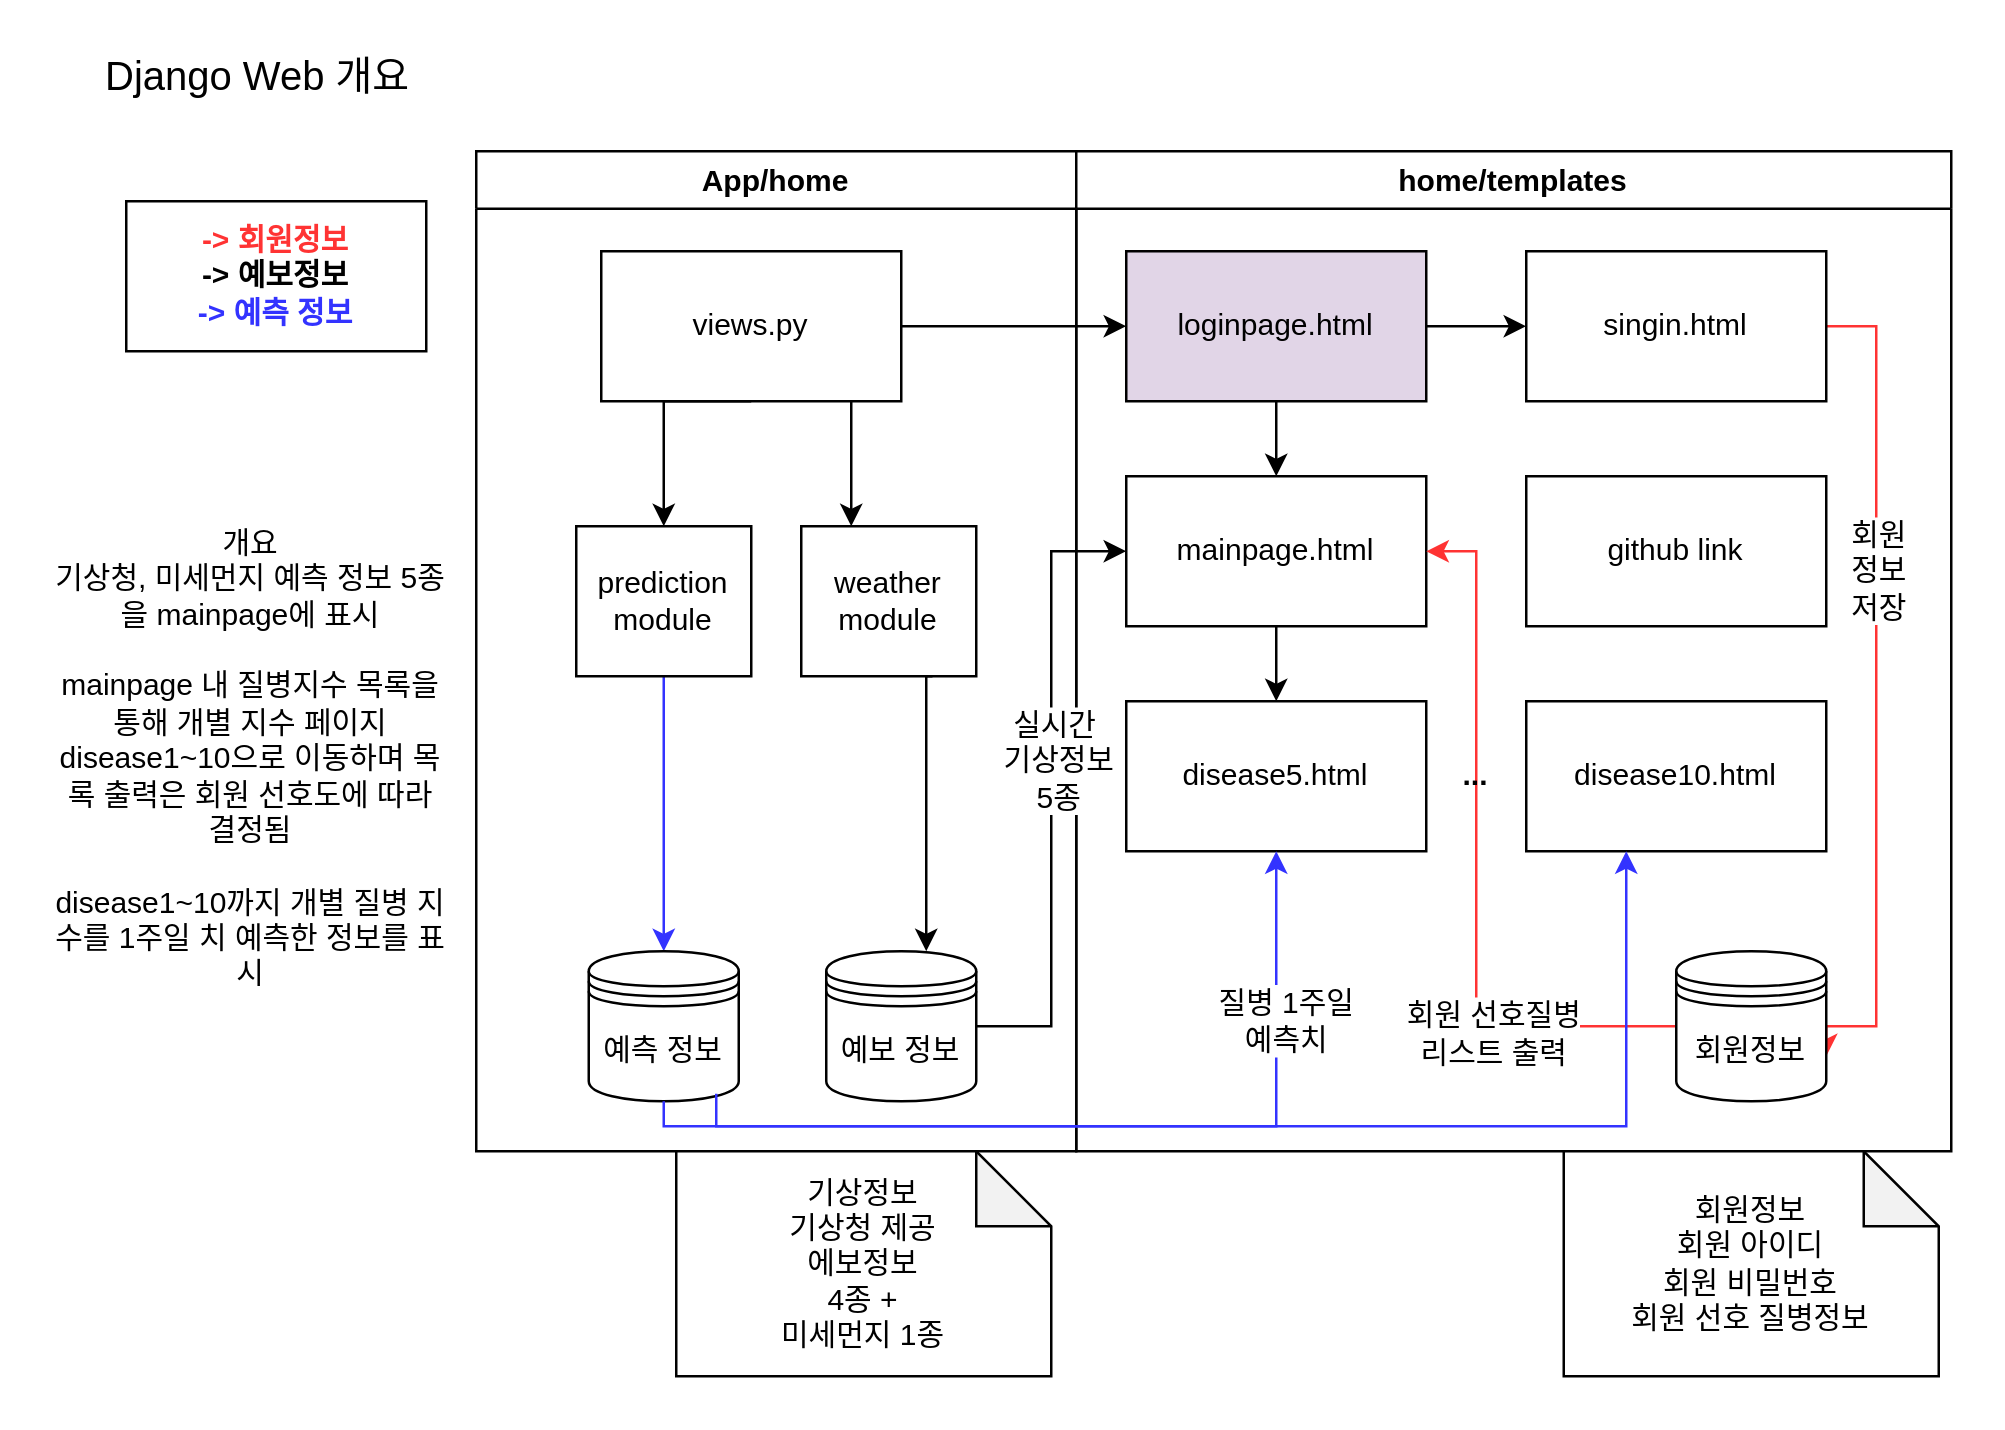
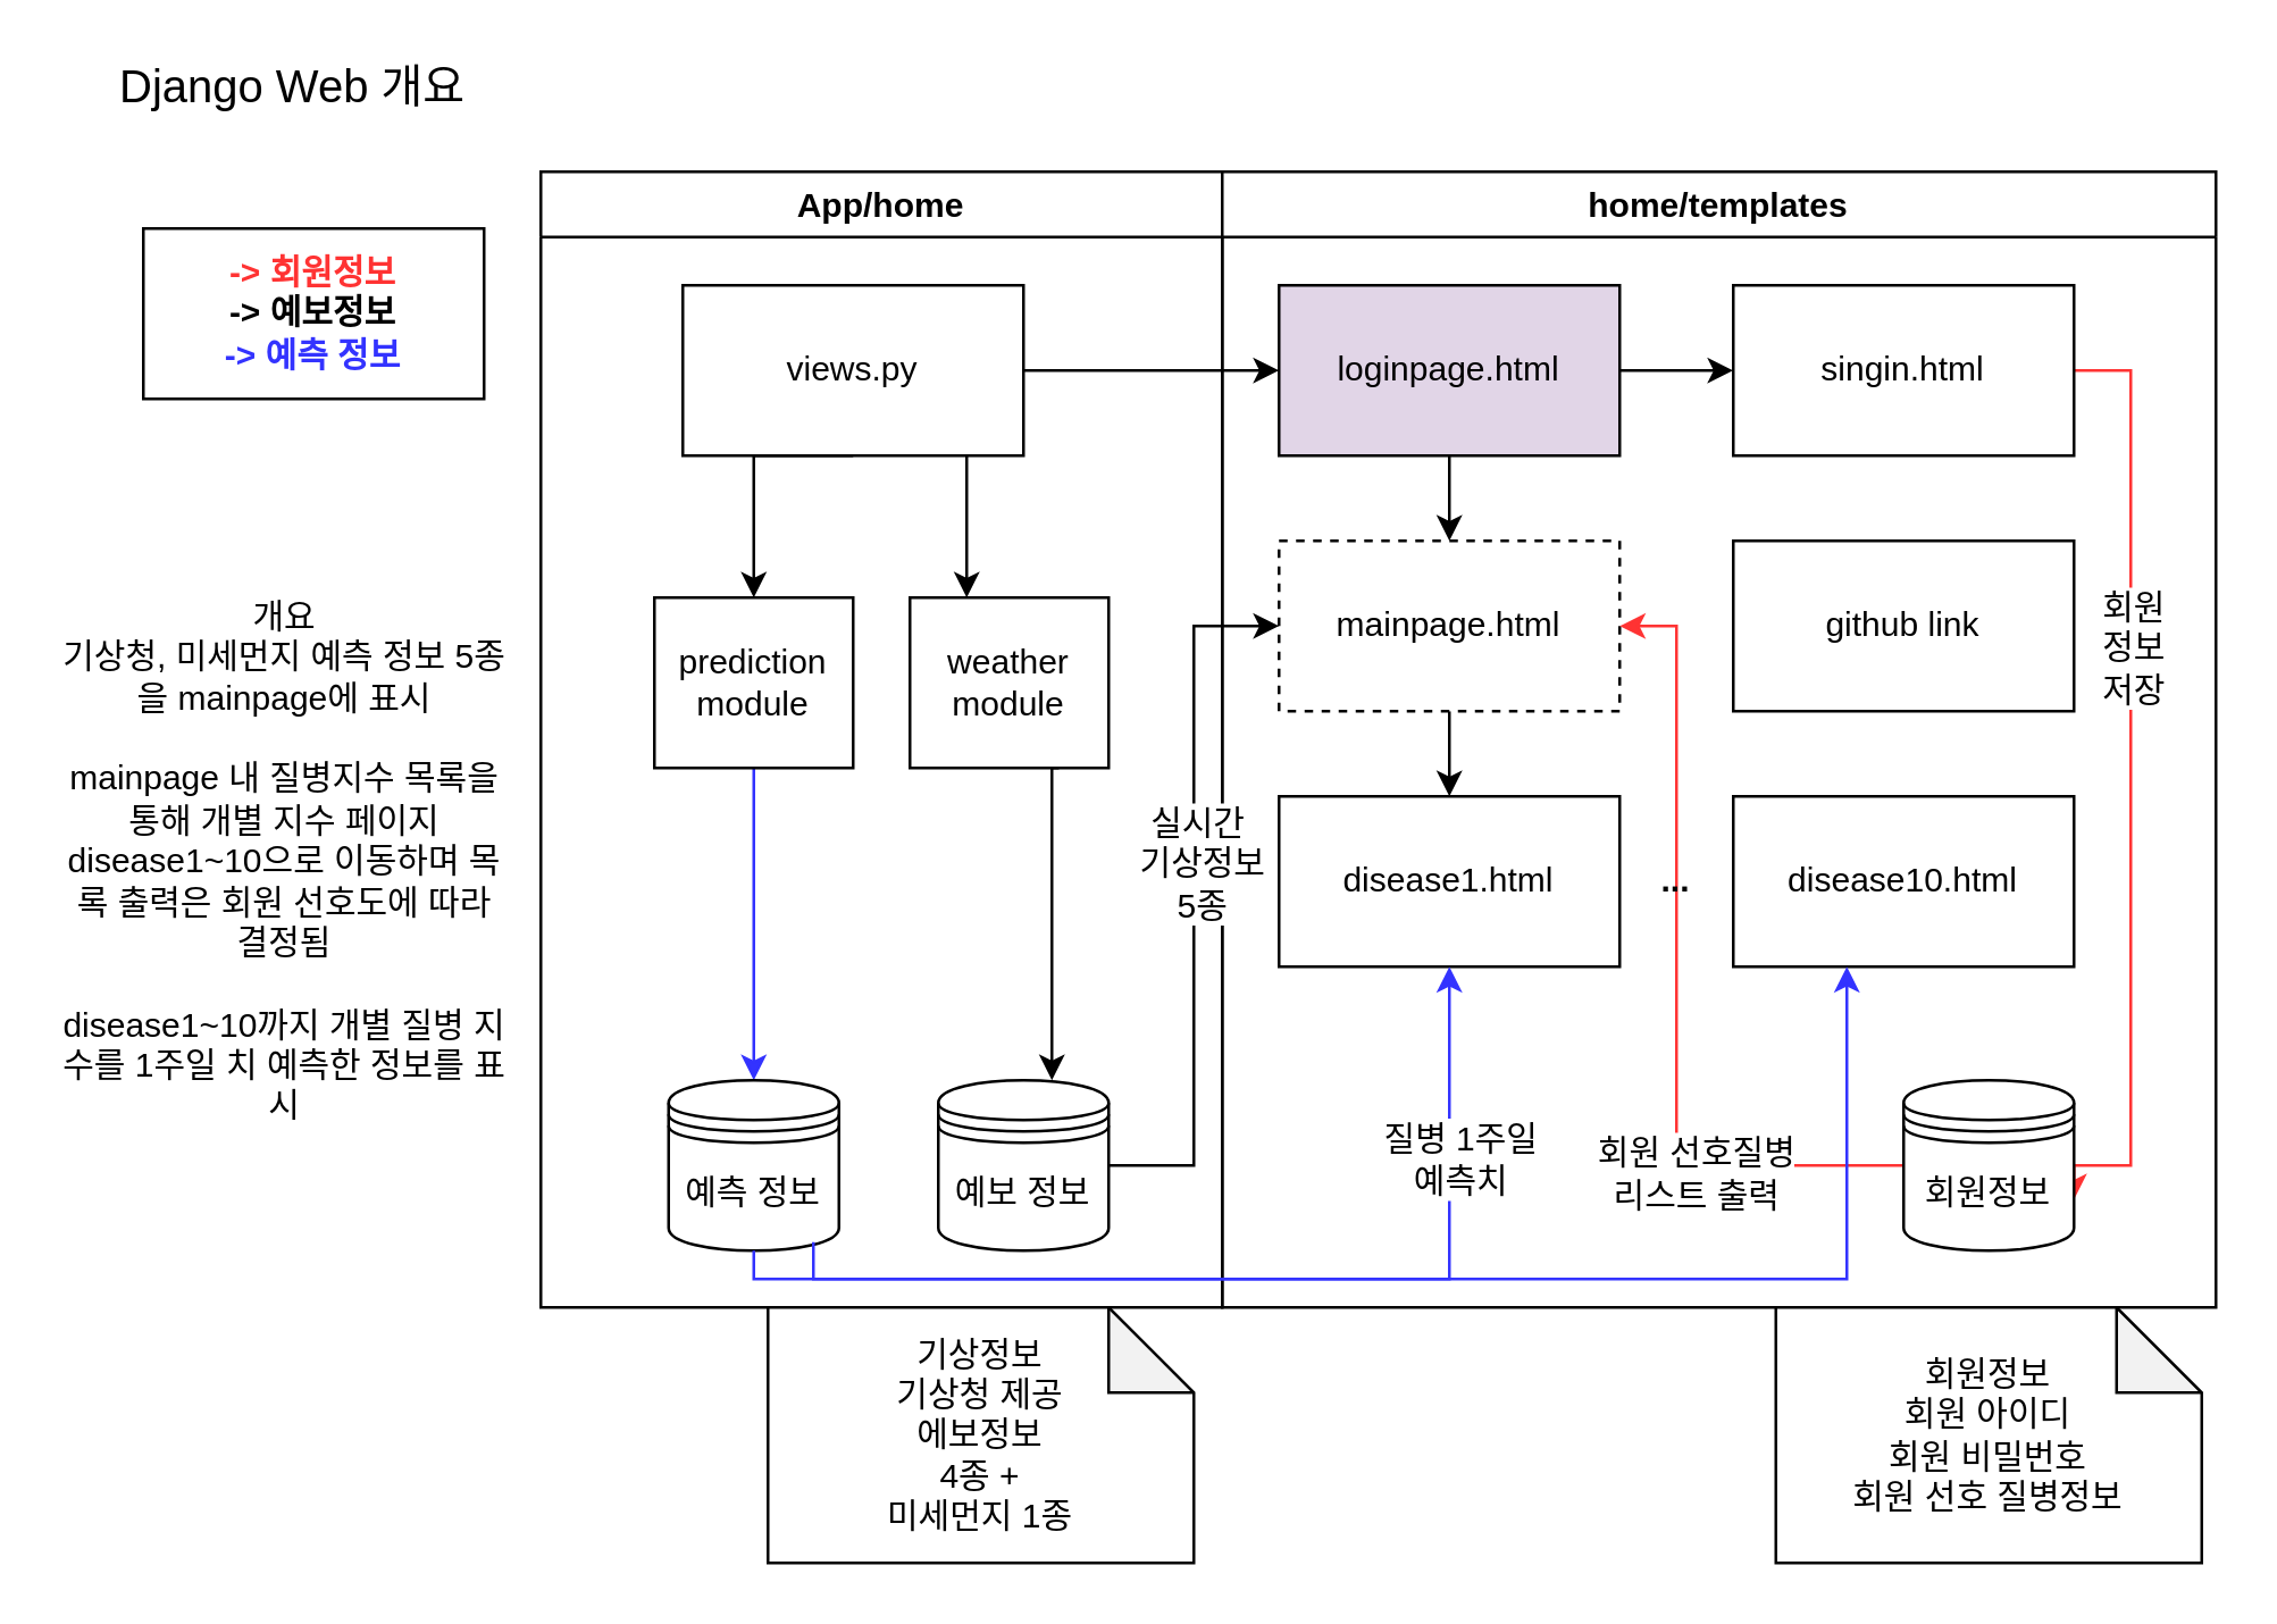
- <mxCell id="18" value="mainpage.html" style="rounded=0;whiteSpace=wrap;html=1;" vertex="1" parent="13"><mxGeometry x="20" y="130" width="120" height="60" as="geometry" /></mxCell>
+ <mxCell id="18" value="mainpage.html" style="rounded=0;whiteSpace=wrap;html=1;dashed=1;" vertex="1" parent="13"><mxGeometry x="20" y="130" width="120" height="60" as="geometry" /></mxCell>
- <mxCell id="25" value="disease5.html" style="rounded=0;whiteSpace=wrap;html=1;" vertex="1" parent="13"><mxGeometry x="20" y="220" width="120" height="60" as="geometry" /></mxCell>
+ <mxCell id="25" value="disease1.html" style="rounded=0;whiteSpace=wrap;html=1;" vertex="1" parent="13"><mxGeometry x="20" y="220" width="120" height="60" as="geometry" /></mxCell>
